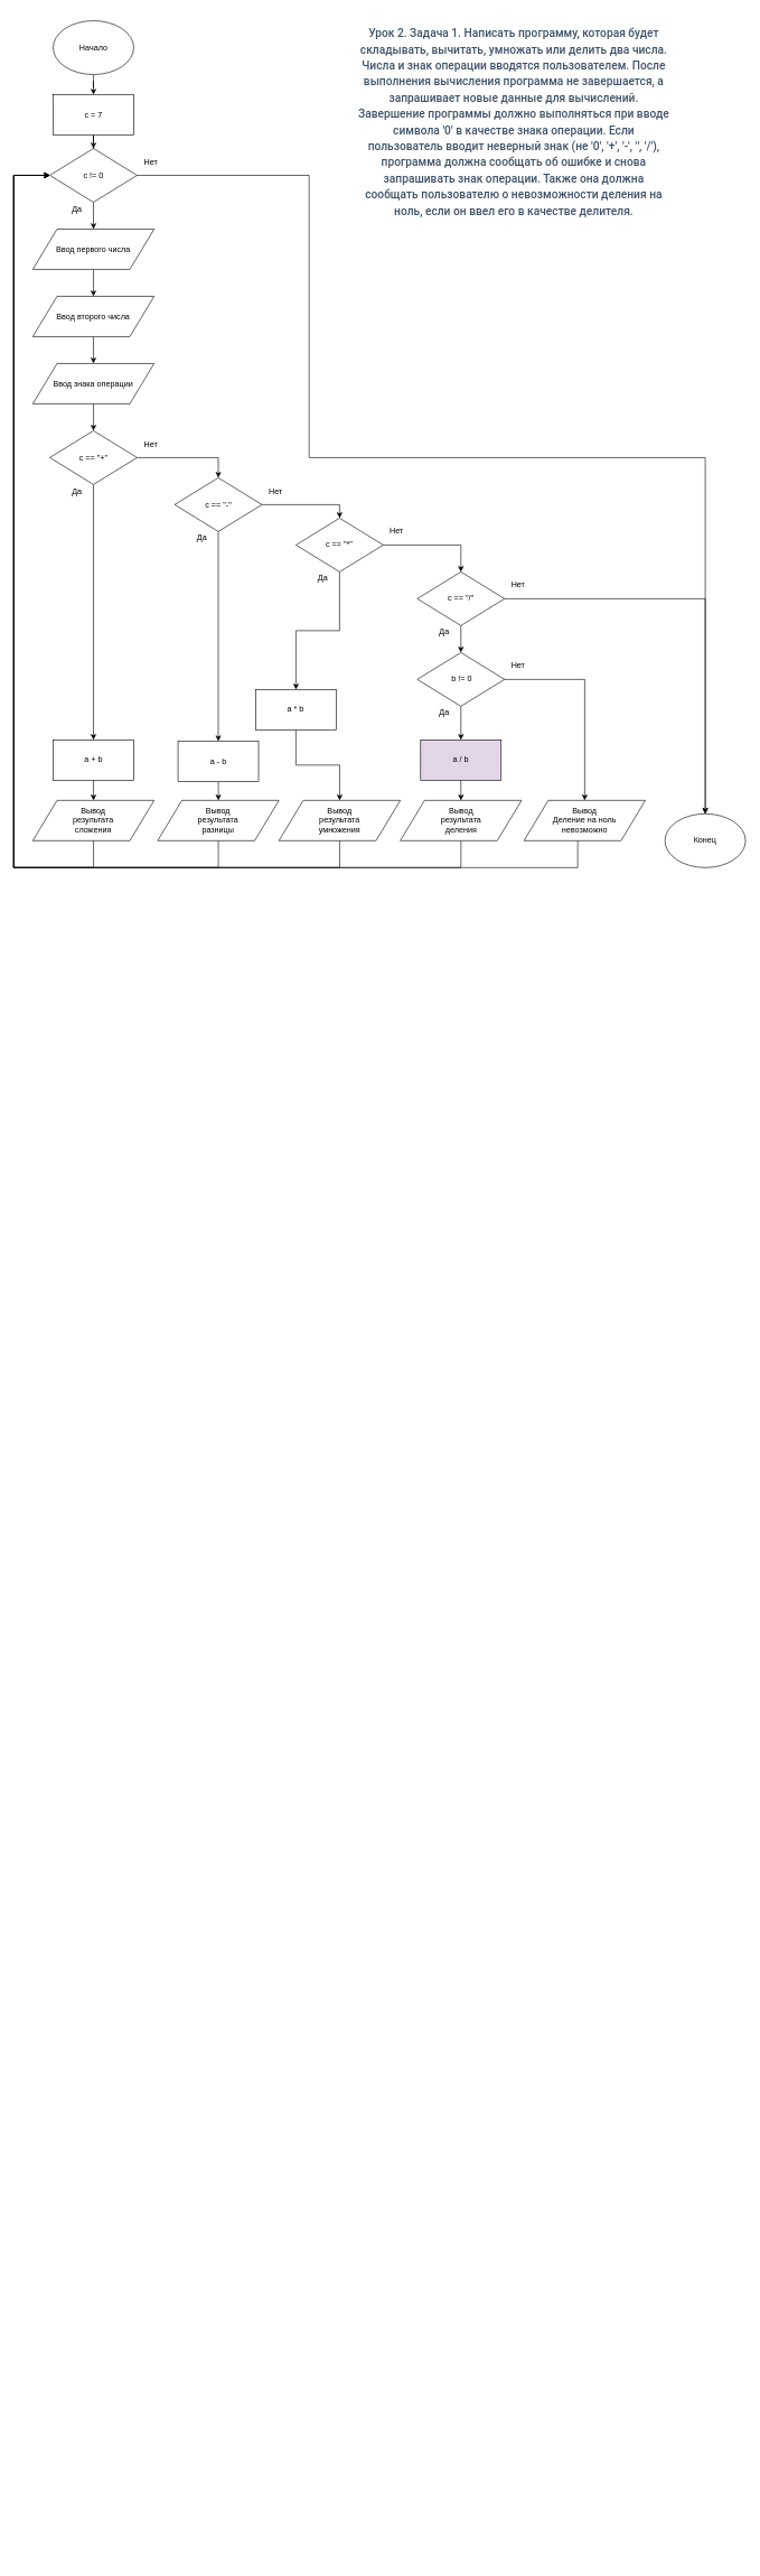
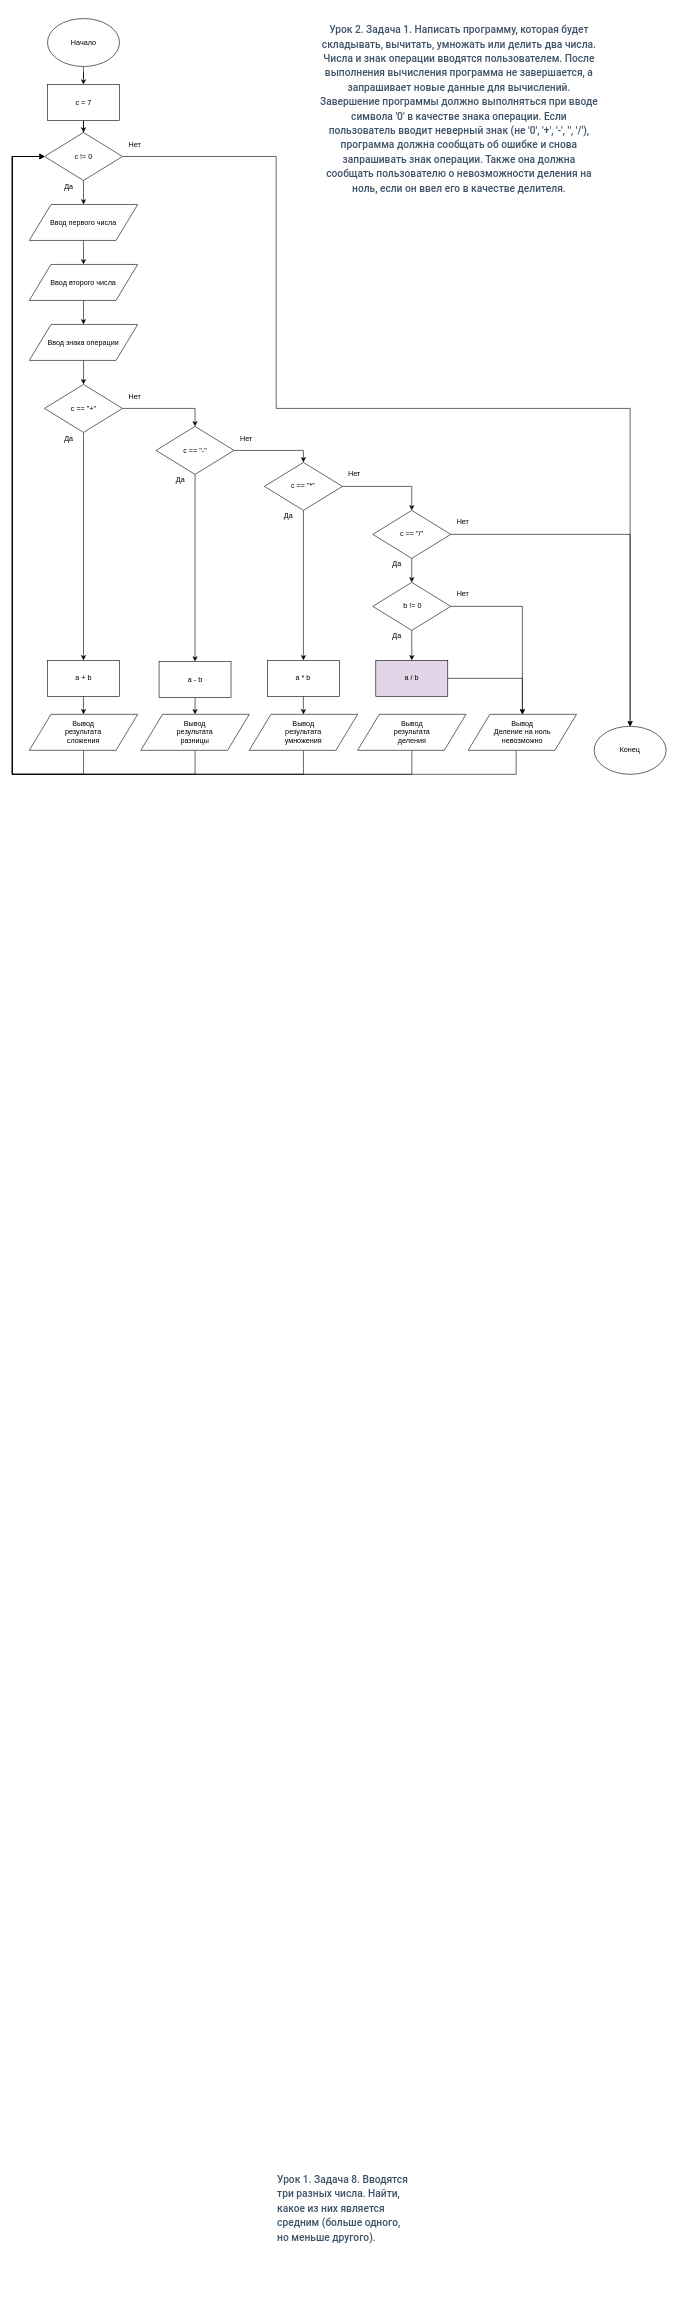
- <mxCell id="44" value="a * b" style="rounded=0;whiteSpace=wrap;html=1;" vertex="1" parent="1"><mxGeometry x="380.33" y="1025" width="120" height="60" as="geometry" /></mxCell>
+ <mxCell id="44" value="a * b" style="rounded=0;whiteSpace=wrap;html=1;" vertex="1" parent="1"><mxGeometry x="445.33" y="1100" width="120" height="60" as="geometry" /></mxCell>
- <mxCell id="47" value="" style="edgeStyle=orthogonalEdgeStyle;rounded=0;orthogonalLoop=1;jettySize=auto;html=1;" edge="1" parent="1" source="48" target="50"><mxGeometry relative="1" as="geometry" /></mxCell>
+ <mxCell id="47" value="" style="edgeStyle=orthogonalEdgeStyle;rounded=0;orthogonalLoop=1;jettySize=auto;html=1;" edge="1" parent="1" source="48" target="57"><mxGeometry relative="1" as="geometry" /></mxCell>
+ <mxCell id="2" value="&lt;h3 style=&quot;box-sizing: border-box ; font-family: &amp;#34;roboto&amp;#34; , &amp;#34;san francisco&amp;#34; , &amp;#34;helvetica neue&amp;#34; , &amp;#34;helvetica&amp;#34; , &amp;#34;arial&amp;#34; ; font-weight: 500 ; line-height: 24px ; color: rgb(63 , 83 , 104) ; margin-top: 20px ; margin-bottom: 10px ; font-size: 17px ; background-color: rgb(255 , 255 , 255)&quot;&gt;Урок 1. Задача 8. Вводятся три разных числа. Найти, какое из них является средним (больше одного, но меньше другого).&lt;/h3&gt;" style="text;html=1;strokeColor=none;fillColor=none;align=left;verticalAlign=middle;whiteSpace=wrap;rounded=0;" vertex="1" parent="1"><mxGeometry x="460" y="3540" width="230" height="270" as="geometry" /></mxCell>
